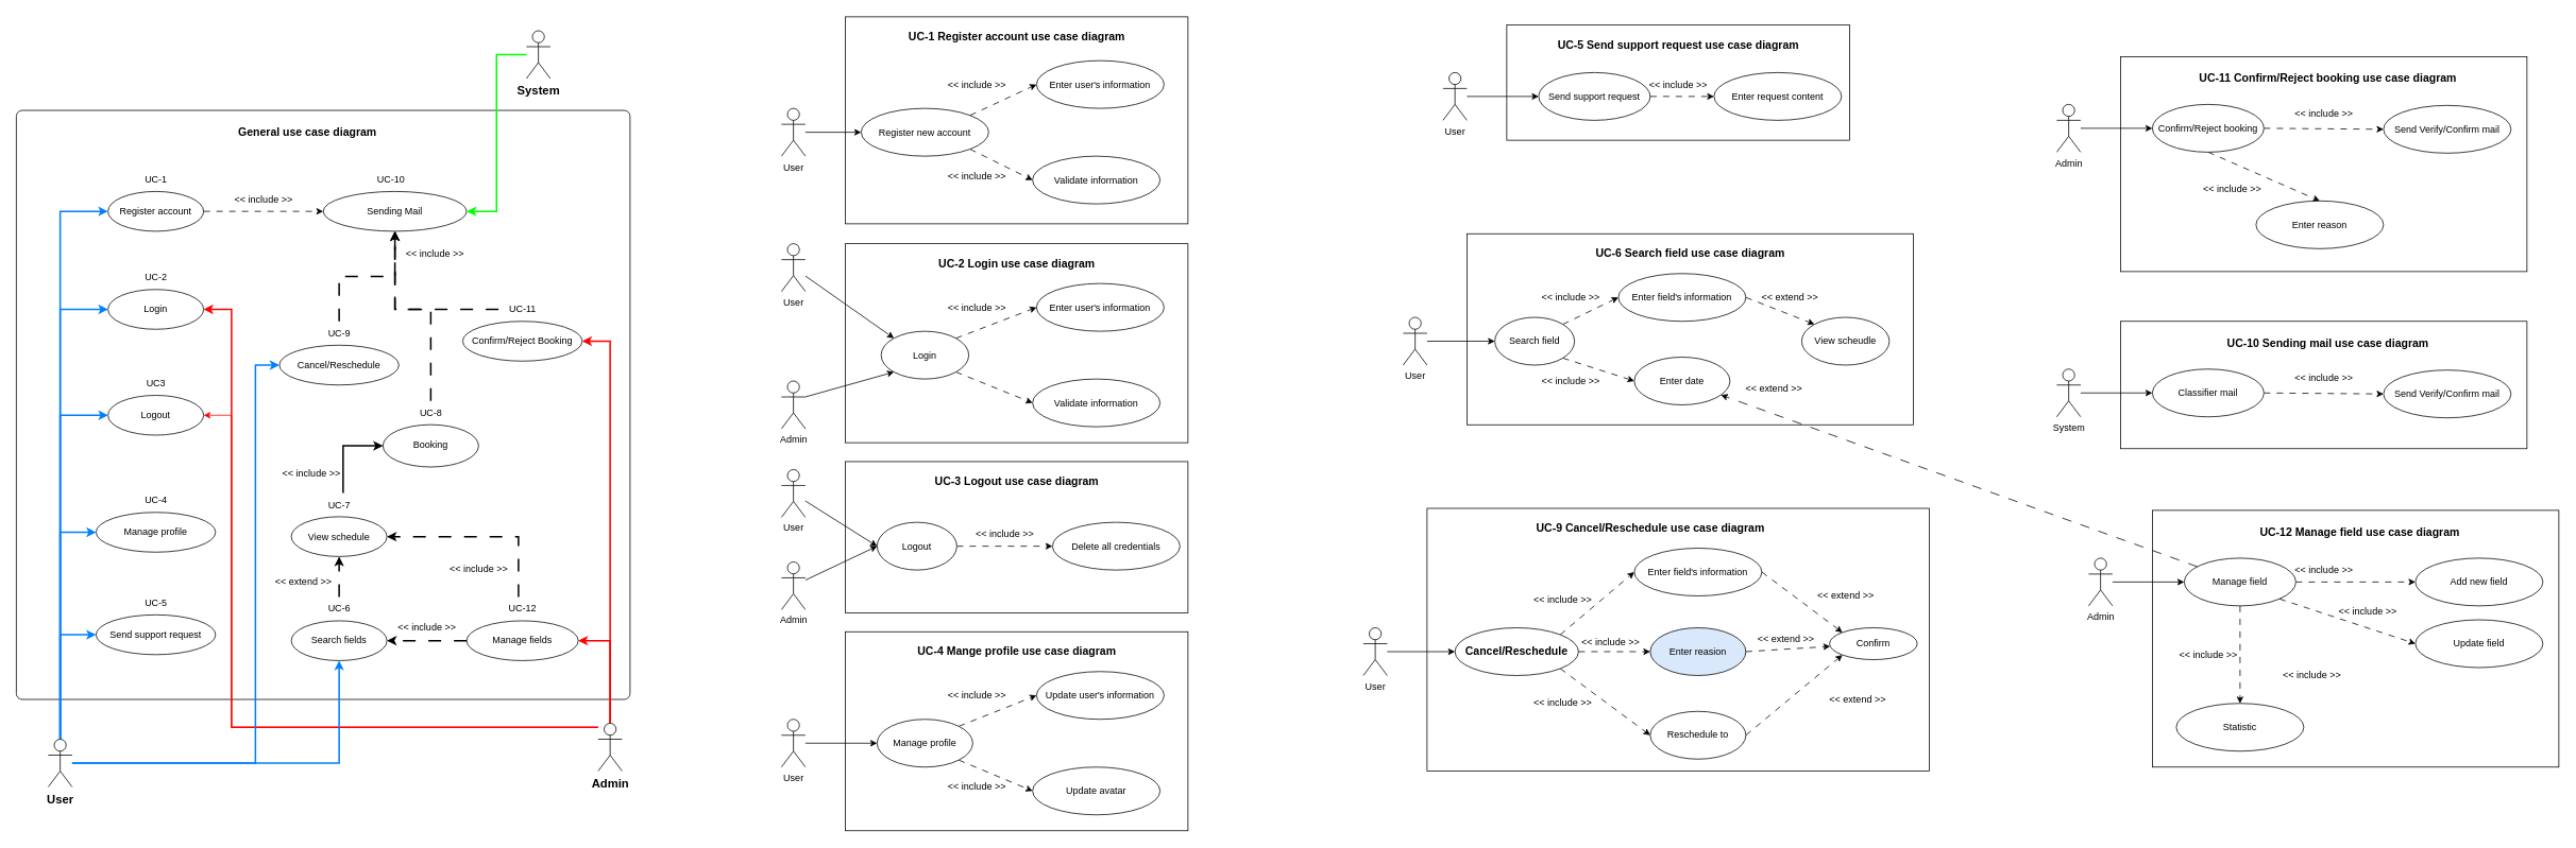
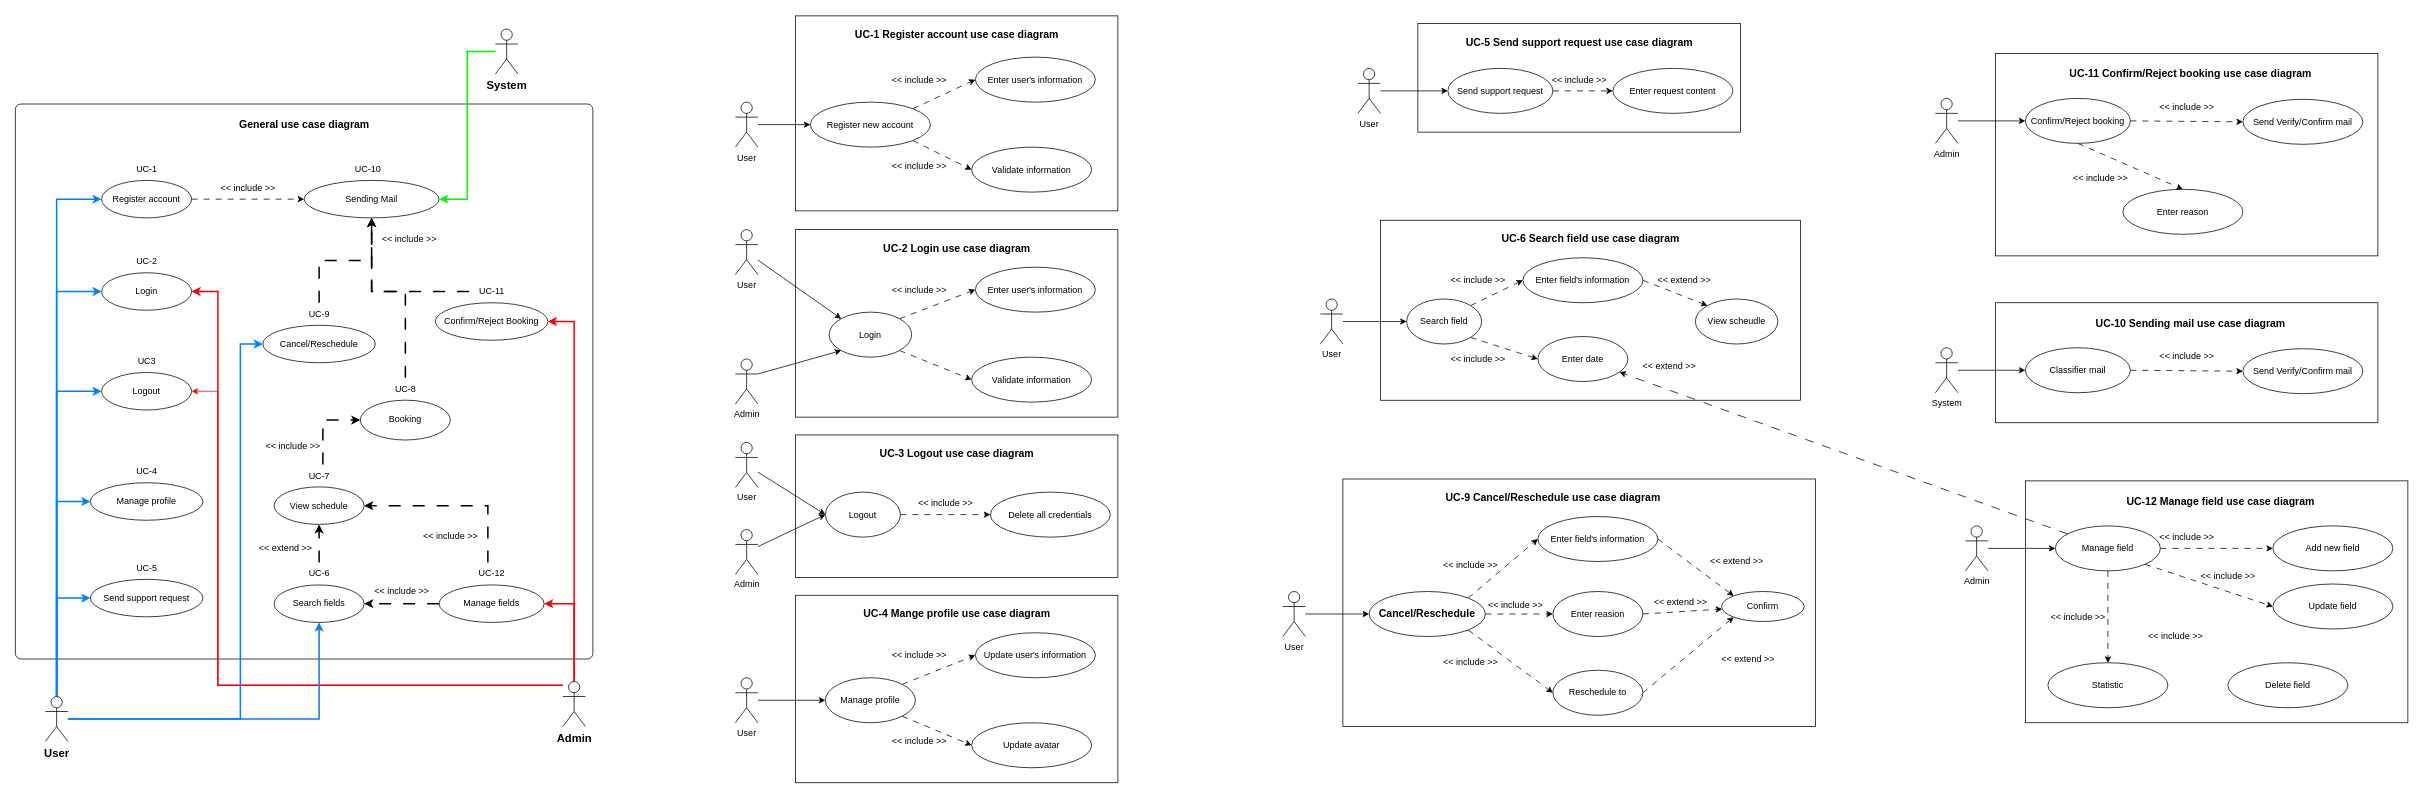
- <mxCell id="61" value="&lt;font style=&quot;font-size: 14px;&quot;&gt;General use case diagram&lt;/font&gt;" style="text;html=1;align=center;verticalAlign=middle;resizable=0;points=[];autosize=1;strokeColor=none;fillColor=none;fontStyle=1;movable=0;rotatable=0;deletable=0;editable=0;locked=1;connectable=0;" parent="1" vertex="1"><mxGeometry x="290" y="150.5" width="190" height="30" as="geometry" /></mxCell>
+ <mxCell id="61" value="&lt;font style=&quot;font-size: 14px;&quot;&gt;General use case diagram&lt;/font&gt;" style="text;html=1;align=center;verticalAlign=middle;resizable=0;points=[];autosize=1;strokeColor=none;fillColor=none;fontStyle=1;movable=0;rotatable=0;deletable=0;editable=0;locked=1;connectable=0;" parent="1" vertex="1"><mxGeometry x="310" y="150.5" width="190" height="30" as="geometry" /></mxCell>
- <mxCell id="177" style="edgeStyle=orthogonalEdgeStyle;rounded=0;orthogonalLoop=1;jettySize=auto;html=1;entryX=0;entryY=0.5;entryDx=0;entryDy=0;dashed=0;dashPattern=8 8;strokeWidth=2;movable=0;resizable=0;rotatable=0;deletable=0;editable=0;locked=1;connectable=0;" edge="1" parent="1" source="169" target="59"><mxGeometry relative="1" as="geometry"><Array as="points"><mxPoint x="430" y="559" /></Array></mxGeometry></mxCell>
+ <mxCell id="177" style="edgeStyle=orthogonalEdgeStyle;rounded=0;orthogonalLoop=1;jettySize=auto;html=1;entryX=0;entryY=0.5;entryDx=0;entryDy=0;dashed=1;dashPattern=8 8;strokeWidth=2;movable=0;resizable=0;rotatable=0;deletable=0;editable=0;locked=1;connectable=0;" edge="1" parent="1" source="169" target="59"><mxGeometry relative="1" as="geometry"><Array as="points"><mxPoint x="430" y="559" /></Array></mxGeometry></mxCell>
- <mxCell id="92" value="Enter reasion" style="ellipse;whiteSpace=wrap;html=1;movable=0;resizable=0;rotatable=0;deletable=0;editable=0;locked=1;connectable=0;fillColor=#dae8fc;" parent="1" vertex="1"><mxGeometry x="2070" y="788" width="120" height="60" as="geometry" /></mxCell>
+ <mxCell id="92" value="Enter reasion" style="ellipse;whiteSpace=wrap;html=1;movable=0;resizable=0;rotatable=0;deletable=0;editable=0;locked=1;connectable=0;" parent="1" vertex="1"><mxGeometry x="2070" y="788" width="120" height="60" as="geometry" /></mxCell>
+ <mxCell id="126" value="Delete field" style="ellipse;whiteSpace=wrap;html=1;movable=0;resizable=0;rotatable=0;deletable=0;editable=0;locked=1;connectable=0;" parent="1" vertex="1"><mxGeometry x="2970" y="883" width="160" height="60" as="geometry" /></mxCell>
